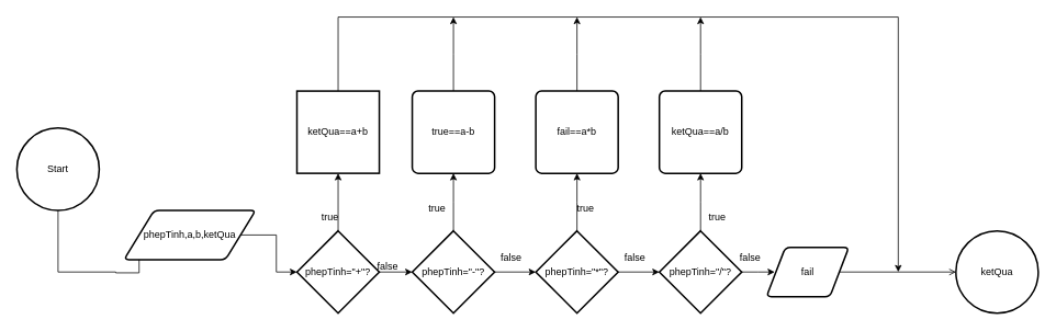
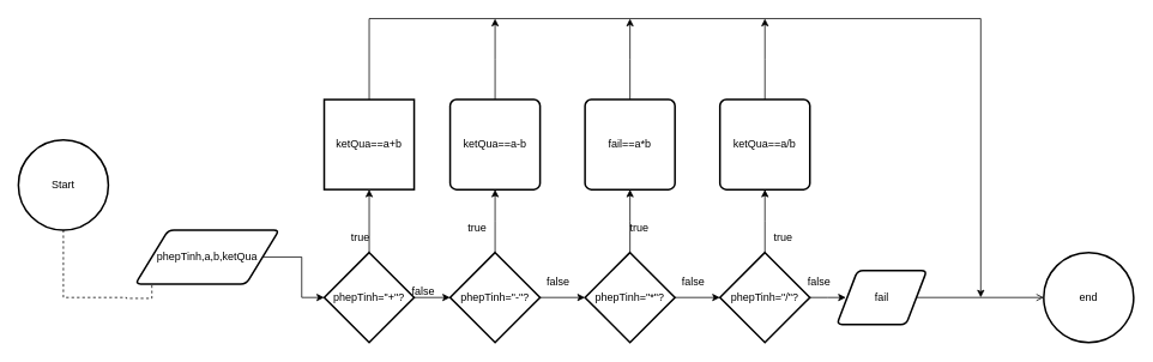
- <mxCell id="27" value="true==a-b" style="rounded=1;whiteSpace=wrap;html=1;absoluteArcSize=1;arcSize=14;strokeWidth=2;" vertex="1" parent="1"><mxGeometry x="500" y="110" width="100" height="100" as="geometry" /></mxCell>
+ <mxCell id="27" value="ketQua==a-b" style="rounded=1;whiteSpace=wrap;html=1;absoluteArcSize=1;arcSize=14;strokeWidth=2;" vertex="1" parent="1"><mxGeometry x="500" y="110" width="100" height="100" as="geometry" /></mxCell>
- <mxCell id="2" style="edgeStyle=orthogonalEdgeStyle;rounded=0;orthogonalLoop=1;jettySize=auto;html=1;entryX=0;entryY=0.5;entryDx=0;entryDy=0;" edge="1" parent="1" source="3" target="5"><mxGeometry relative="1" as="geometry"><mxPoint x="160" y="330" as="targetPoint" /><Array as="points"><mxPoint x="140" y="330" /><mxPoint x="140" y="331" /></Array></mxGeometry></mxCell>
+ <mxCell id="2" style="edgeStyle=orthogonalEdgeStyle;rounded=0;orthogonalLoop=1;jettySize=auto;html=1;entryX=0;entryY=0.5;entryDx=0;entryDy=0;dashed=1;" edge="1" parent="1" source="3" target="5"><mxGeometry relative="1" as="geometry"><mxPoint x="160" y="330" as="targetPoint" /><Array as="points"><mxPoint x="140" y="330" /><mxPoint x="140" y="331" /></Array></mxGeometry></mxCell>
- <mxCell id="36" value="ketQua" style="strokeWidth=2;html=1;shape=mxgraph.flowchart.start_2;whiteSpace=wrap;" vertex="1" parent="1"><mxGeometry x="1160" y="280" width="100" height="100" as="geometry" /></mxCell>
+ <mxCell id="36" value="end" style="strokeWidth=2;html=1;shape=mxgraph.flowchart.start_2;whiteSpace=wrap;" vertex="1" parent="1"><mxGeometry x="1160" y="280" width="100" height="100" as="geometry" /></mxCell>
